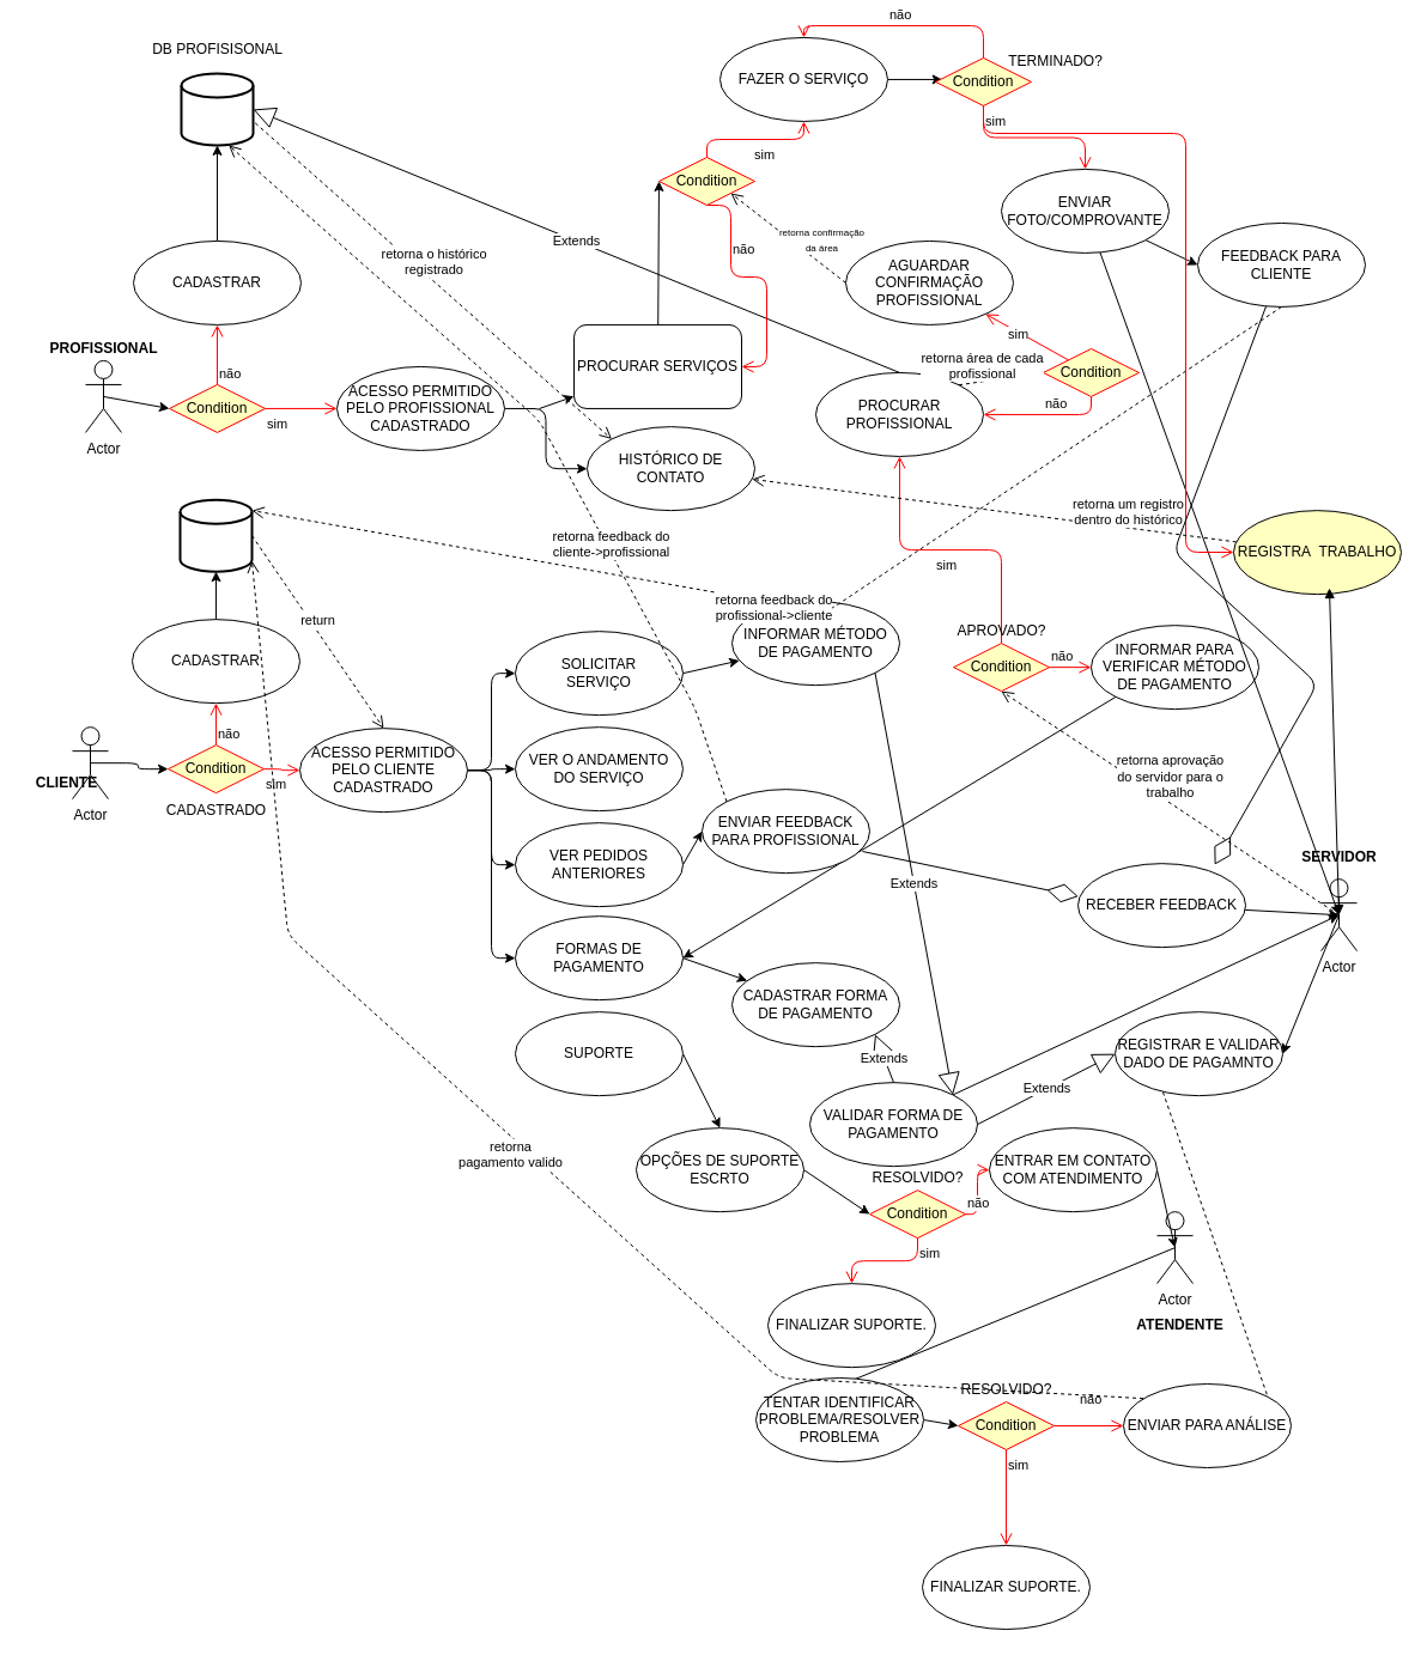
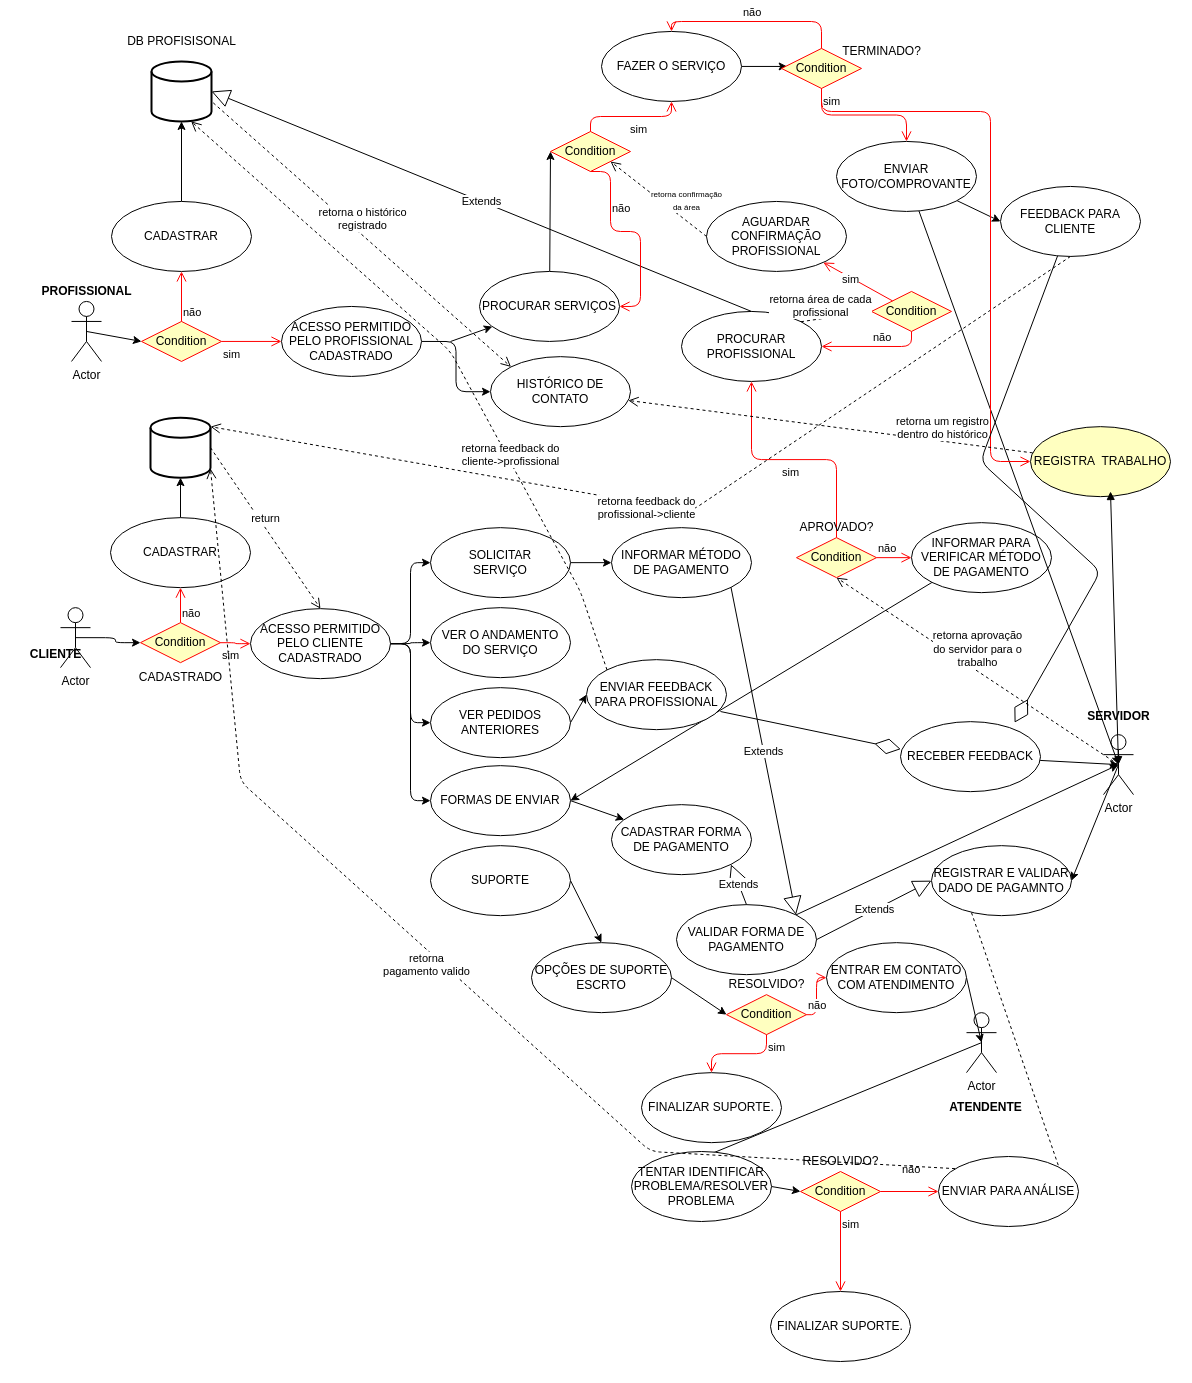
- <mxCell id="82" value="PROCURAR SERVIÇOS" style="whiteSpace=wrap;html=1;rounded=1;" parent="1" vertex="1"><mxGeometry x="479" y="270.95" width="140" height="70" as="geometry" /></mxCell>
+ <mxCell id="82" value="PROCURAR SERVIÇOS" style="ellipse;whiteSpace=wrap;html=1;" parent="1" vertex="1"><mxGeometry x="479" y="270.95" width="140" height="70" as="geometry" /></mxCell>
- <mxCell id="76" value="INFORMAR MÉTODO DE PAGAMENTO" style="ellipse;whiteSpace=wrap;html=1;" parent="1" vertex="1"><mxGeometry x="611" y="502.15" width="140" height="70" as="geometry" /></mxCell>
+ <mxCell id="76" value="INFORMAR MÉTODO DE PAGAMENTO" style="ellipse;whiteSpace=wrap;html=1;" parent="1" vertex="1"><mxGeometry x="611" y="527.15" width="140" height="70" as="geometry" /></mxCell>
- <mxCell id="8" value="FORMAS DE PAGAMENTO" style="ellipse;whiteSpace=wrap;html=1;fontStyle=0;" parent="1" vertex="1"><mxGeometry x="430" y="765.15" width="140" height="70" as="geometry" /></mxCell>
+ <mxCell id="8" value="FORMAS DE ENVIAR" style="ellipse;whiteSpace=wrap;html=1;fontStyle=0;" parent="1" vertex="1"><mxGeometry x="430" y="765.15" width="140" height="70" as="geometry" /></mxCell>
